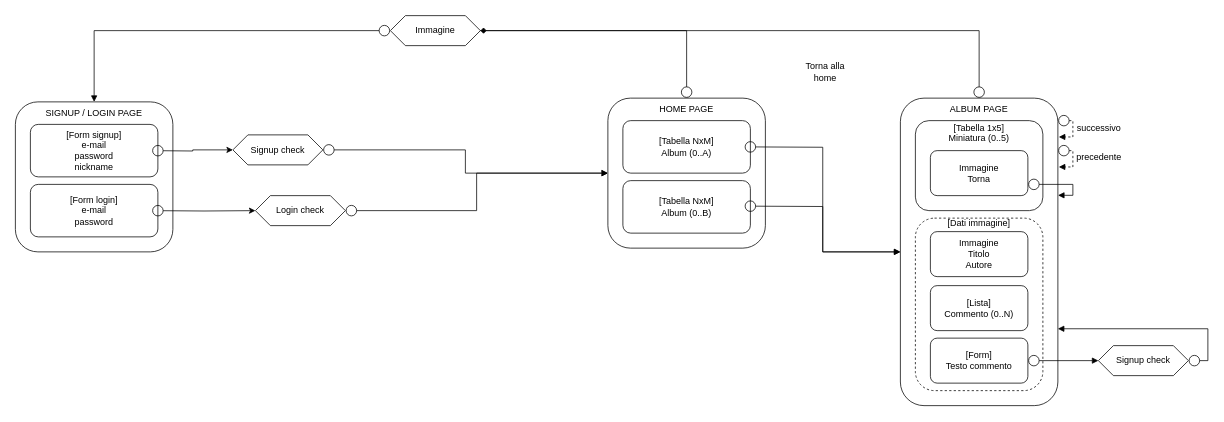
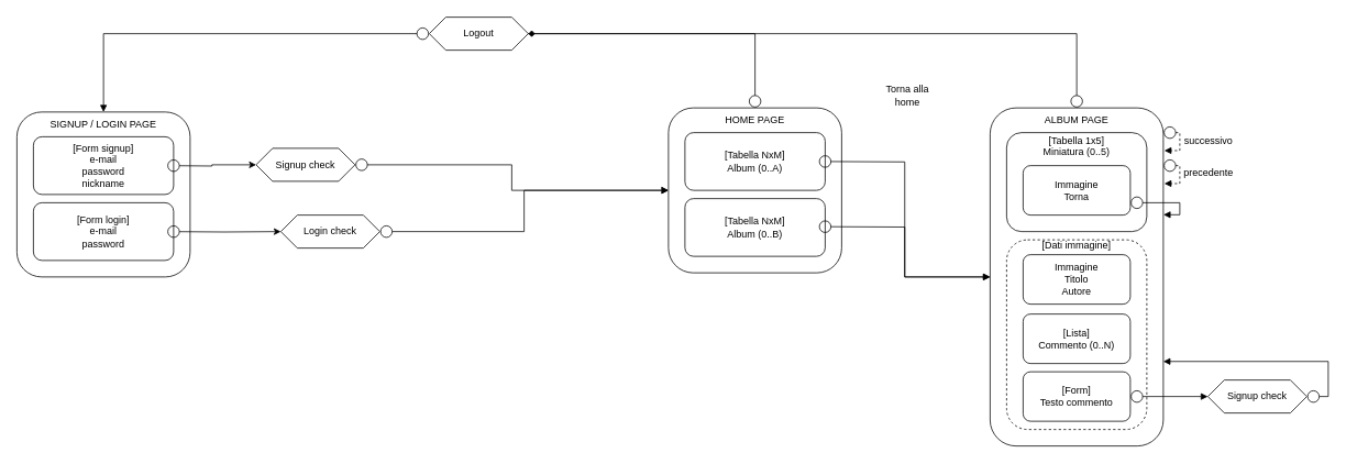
- <mxCell id="38" value="Immagine" style="shape=hexagon;perimeter=hexagonPerimeter2;whiteSpace=wrap;html=1;fixedSize=1;strokeColor=default;" vertex="1" parent="1"><mxGeometry x="520" y="20" width="120" height="40" as="geometry" /></mxCell>
+ <mxCell id="38" value="Logout" style="shape=hexagon;perimeter=hexagonPerimeter2;whiteSpace=wrap;html=1;fixedSize=1;strokeColor=default;" vertex="1" parent="1"><mxGeometry x="520" y="20" width="120" height="40" as="geometry" /></mxCell>
- <mxCell id="36" value="Torna alla home" style="text;html=1;strokeColor=none;fillColor=none;align=center;verticalAlign=middle;whiteSpace=wrap;rounded=0;dashed=1;" vertex="1" parent="1"><mxGeometry x="1070" y="80" width="60" height="30" as="geometry" /></mxCell>
+ <mxCell id="36" value="Torna alla home" style="text;html=1;strokeColor=none;fillColor=none;align=center;verticalAlign=middle;whiteSpace=wrap;rounded=0;dashed=1;" vertex="1" parent="1"><mxGeometry x="1070" y="100" width="60" height="30" as="geometry" /></mxCell>
